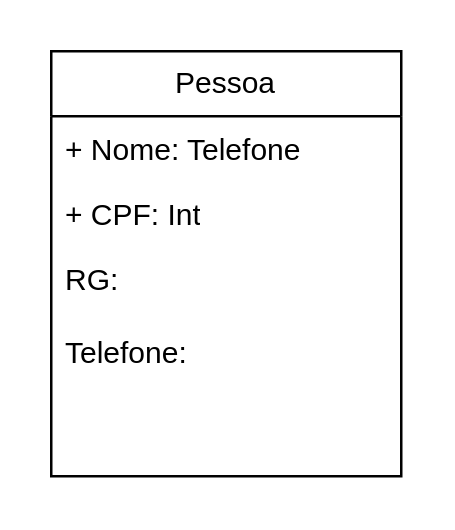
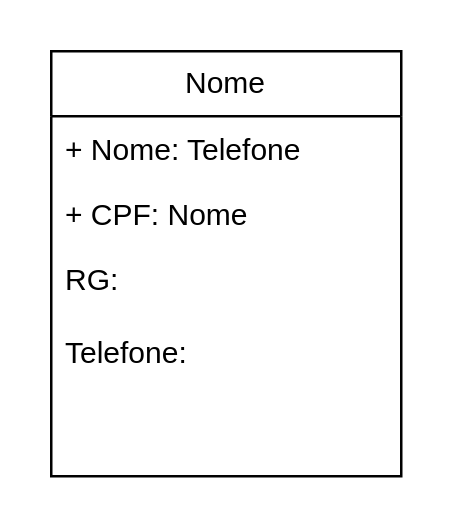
- <mxCell id="2" value="Pessoa" style="swimlane;fontStyle=0;childLayout=stackLayout;horizontal=1;startSize=26;fillColor=none;horizontalStack=0;resizeParent=1;resizeParentMax=0;resizeLast=0;collapsible=1;marginBottom=0;whiteSpace=wrap;html=1;" vertex="1" parent="1"><mxGeometry x="20" y="20" width="140" height="170" as="geometry" /></mxCell>
+ <mxCell id="2" value="Nome" style="swimlane;fontStyle=0;childLayout=stackLayout;horizontal=1;startSize=26;fillColor=none;horizontalStack=0;resizeParent=1;resizeParentMax=0;resizeLast=0;collapsible=1;marginBottom=0;whiteSpace=wrap;html=1;" vertex="1" parent="1"><mxGeometry x="20" y="20" width="140" height="170" as="geometry" /></mxCell>
- <mxCell id="4" value="+ CPF: Int" style="text;strokeColor=none;fillColor=none;align=left;verticalAlign=top;spacingLeft=4;spacingRight=4;overflow=hidden;rotatable=0;points=[[0,0.5],[1,0.5]];portConstraint=eastwest;whiteSpace=wrap;html=1;" vertex="1" parent="2"><mxGeometry y="52" width="140" height="26" as="geometry" /></mxCell>
+ <mxCell id="4" value="+ CPF: Nome" style="text;strokeColor=none;fillColor=none;align=left;verticalAlign=top;spacingLeft=4;spacingRight=4;overflow=hidden;rotatable=0;points=[[0,0.5],[1,0.5]];portConstraint=eastwest;whiteSpace=wrap;html=1;" vertex="1" parent="2"><mxGeometry y="52" width="140" height="26" as="geometry" /></mxCell>
